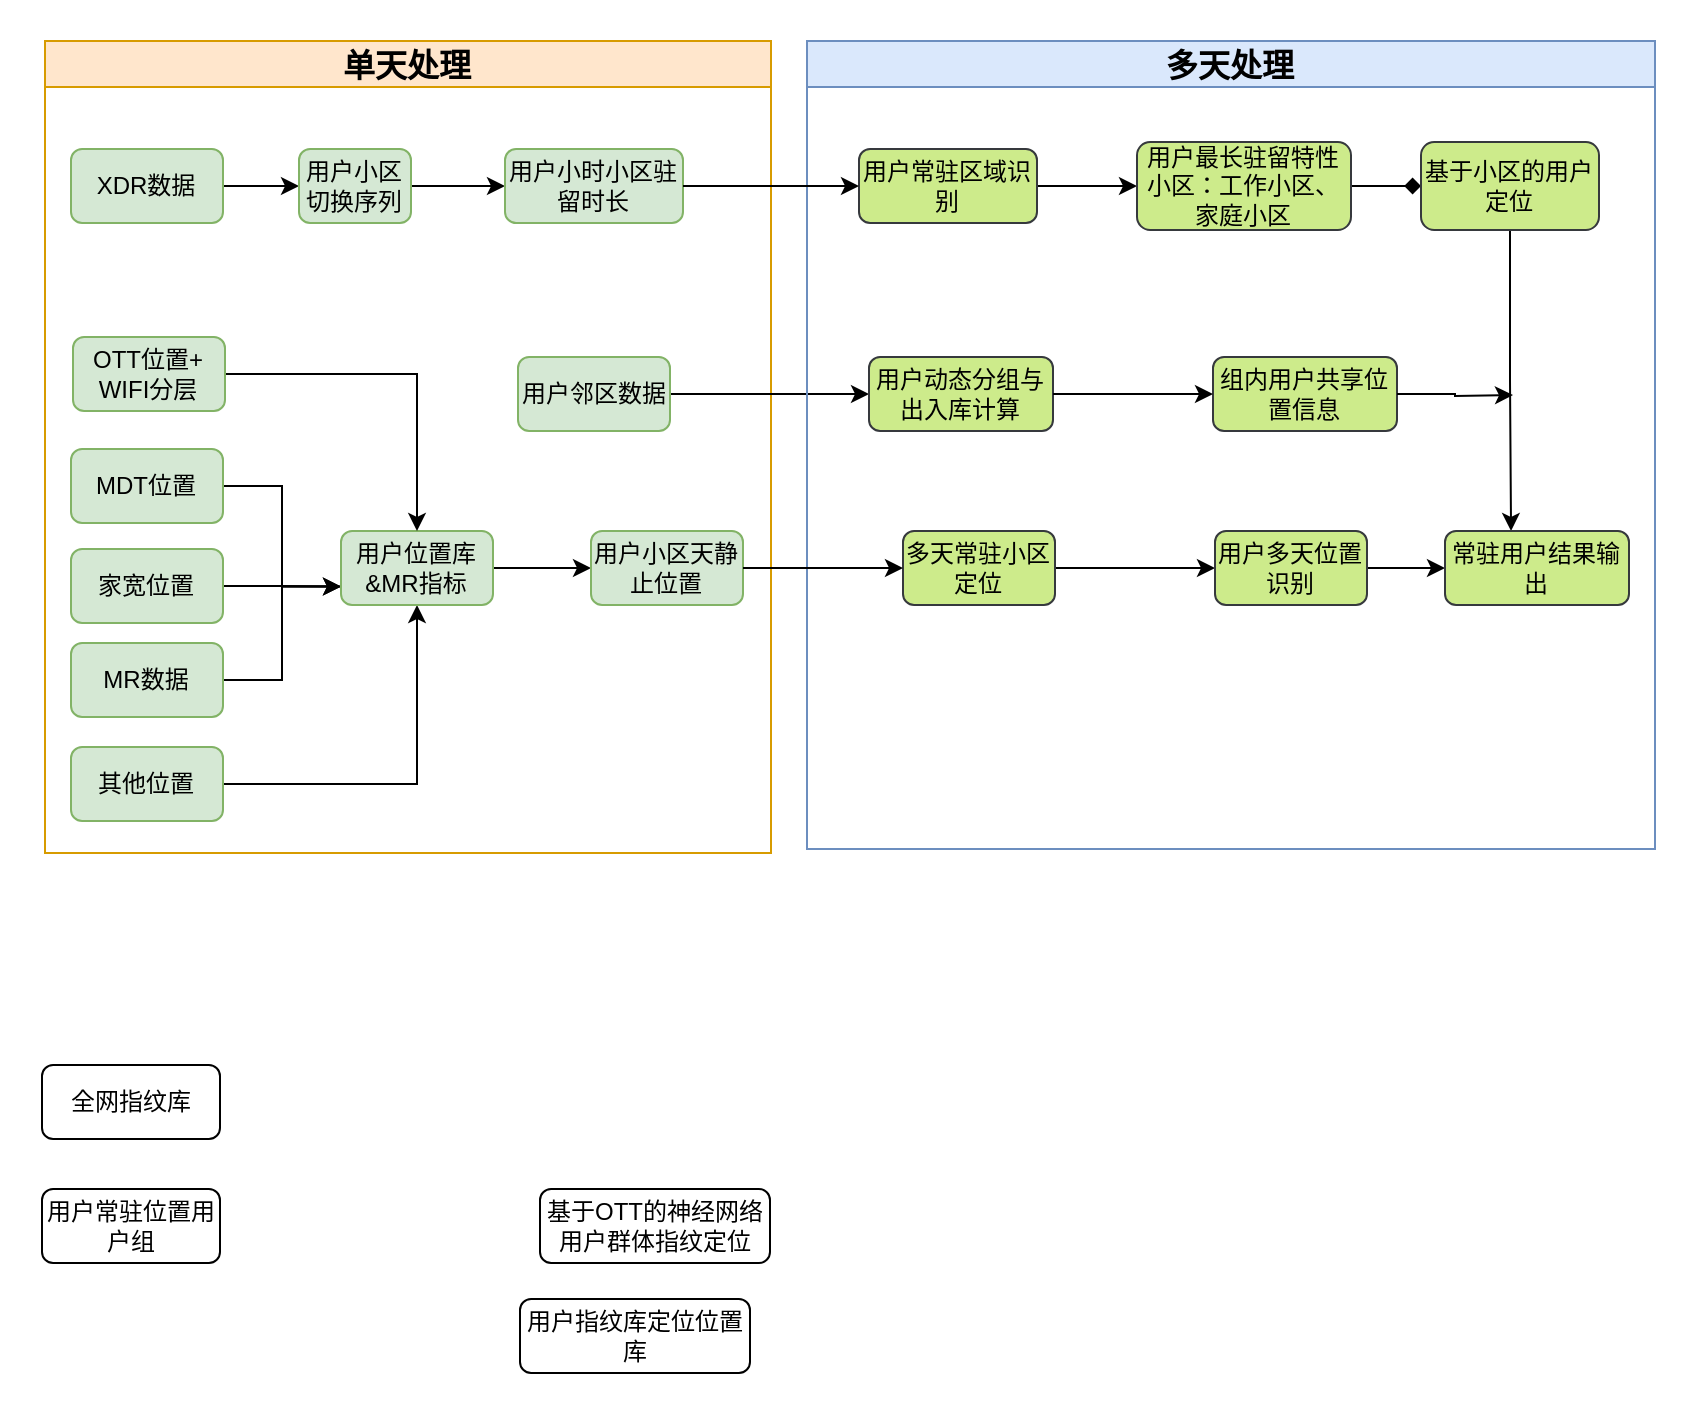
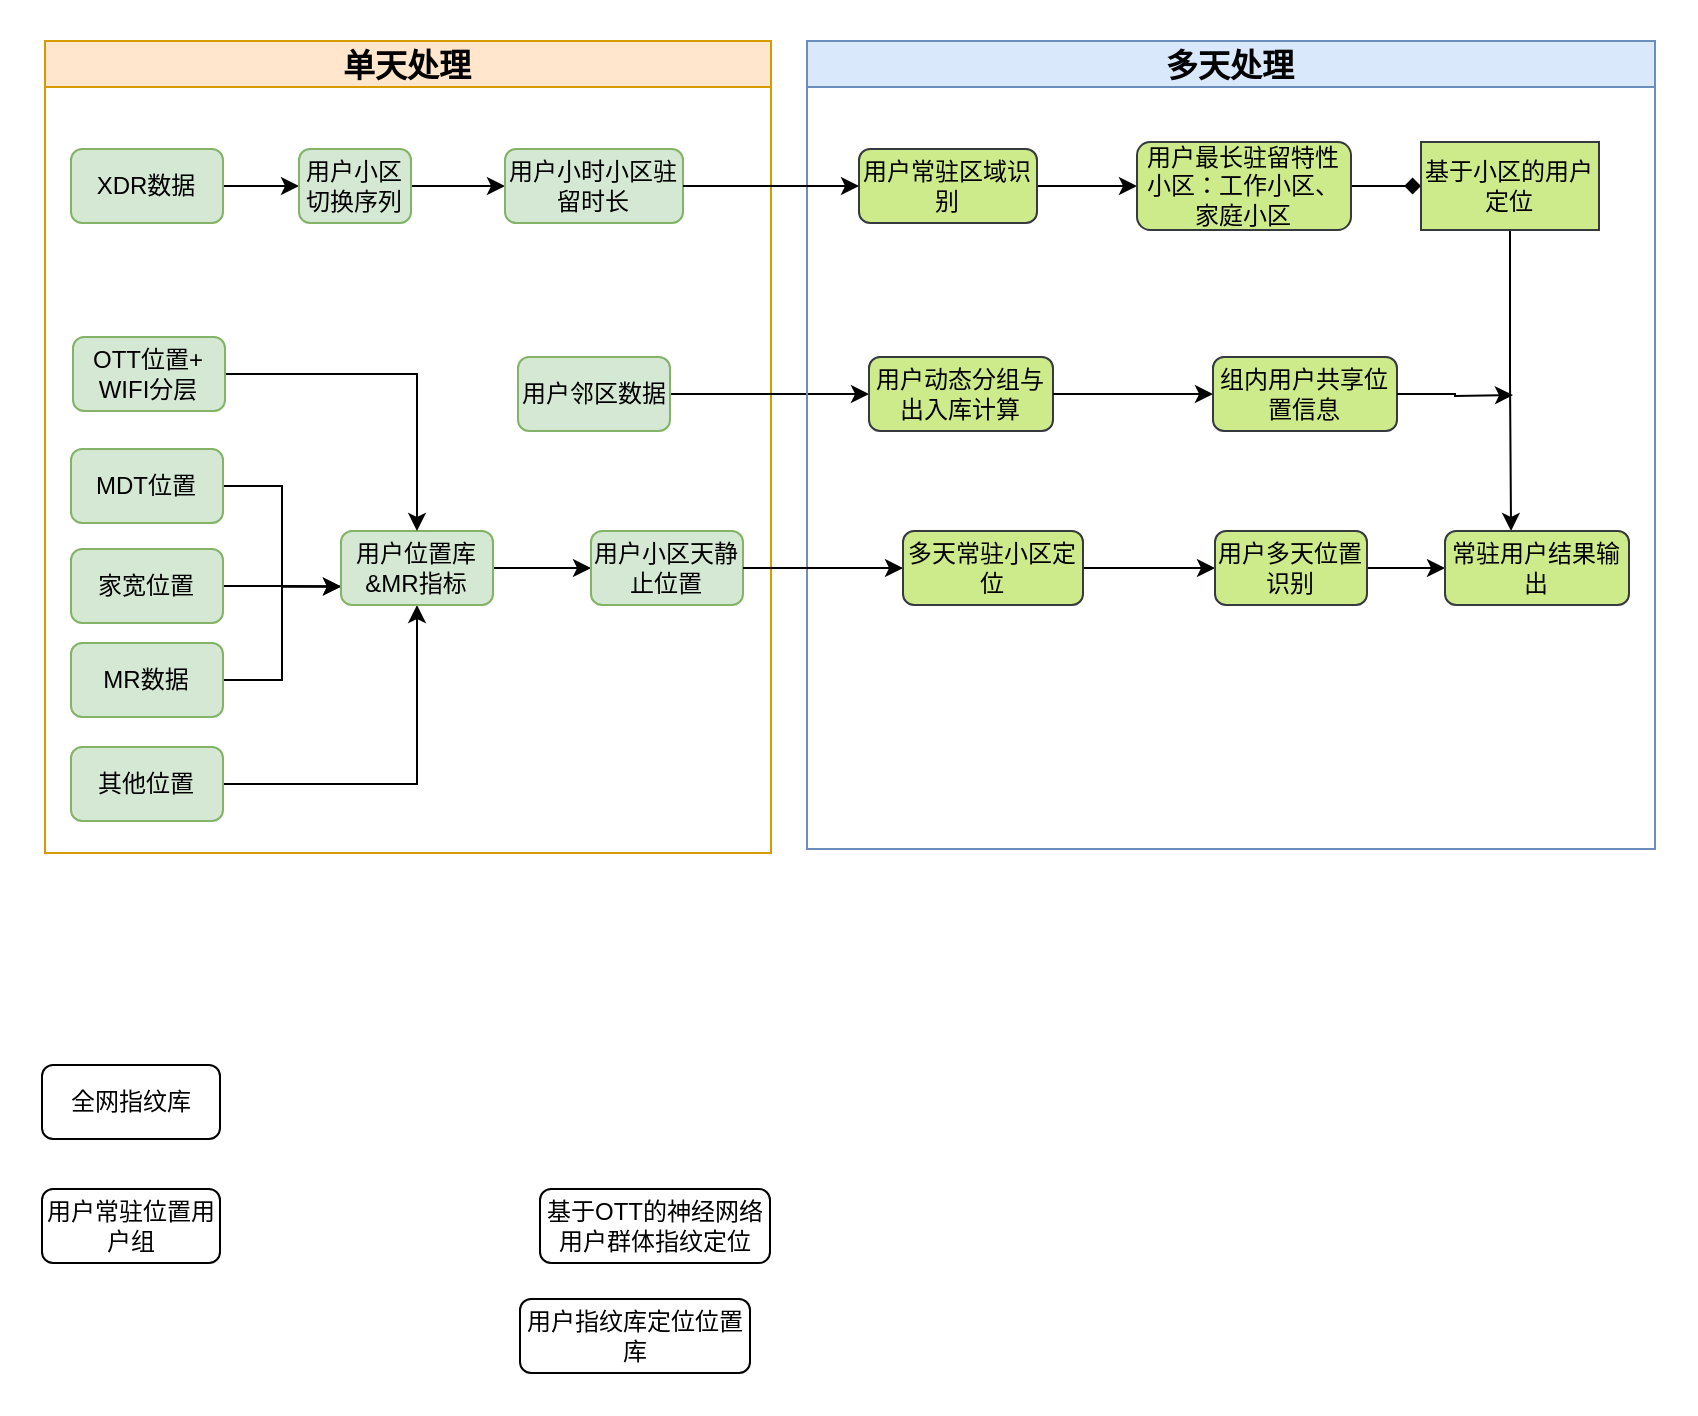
- <mxCell id="28" value="基于小区的用户定位" style="rounded=1;whiteSpace=wrap;html=1;fillColor=#cdeb8b;strokeColor=#36393d;" vertex="1" parent="22"><mxGeometry x="307" y="50.5" width="89" height="44" as="geometry" /></mxCell>
+ <mxCell id="28" value="基于小区的用户定位" style="whiteSpace=wrap;html=1;fillColor=#cdeb8b;strokeColor=#36393d;rounded=0;" vertex="1" parent="22"><mxGeometry x="307" y="50.5" width="89" height="44" as="geometry" /></mxCell>
- <mxCell id="30" value="多天常驻小区定位" style="rounded=1;whiteSpace=wrap;html=1;fillColor=#cdeb8b;strokeColor=#36393d;" vertex="1" parent="22"><mxGeometry x="48" y="245" width="76" height="37" as="geometry" /></mxCell>
+ <mxCell id="30" value="多天常驻小区定位" style="rounded=1;whiteSpace=wrap;html=1;fillColor=#cdeb8b;strokeColor=#36393d;" vertex="1" parent="22"><mxGeometry x="48" y="245" width="90" height="37" as="geometry" /></mxCell>
